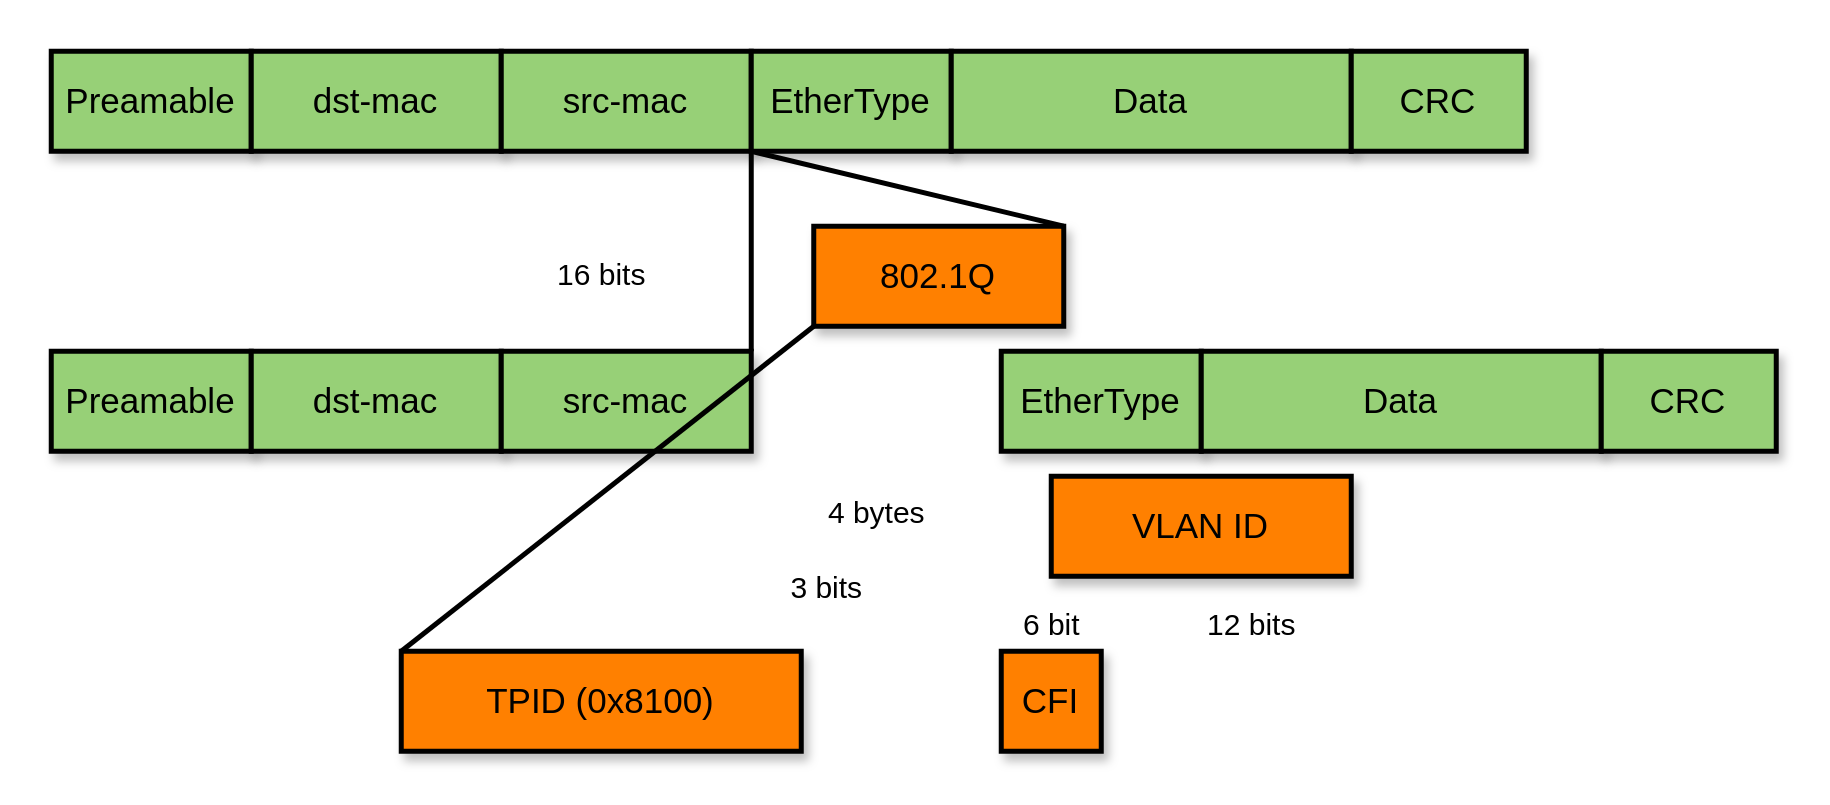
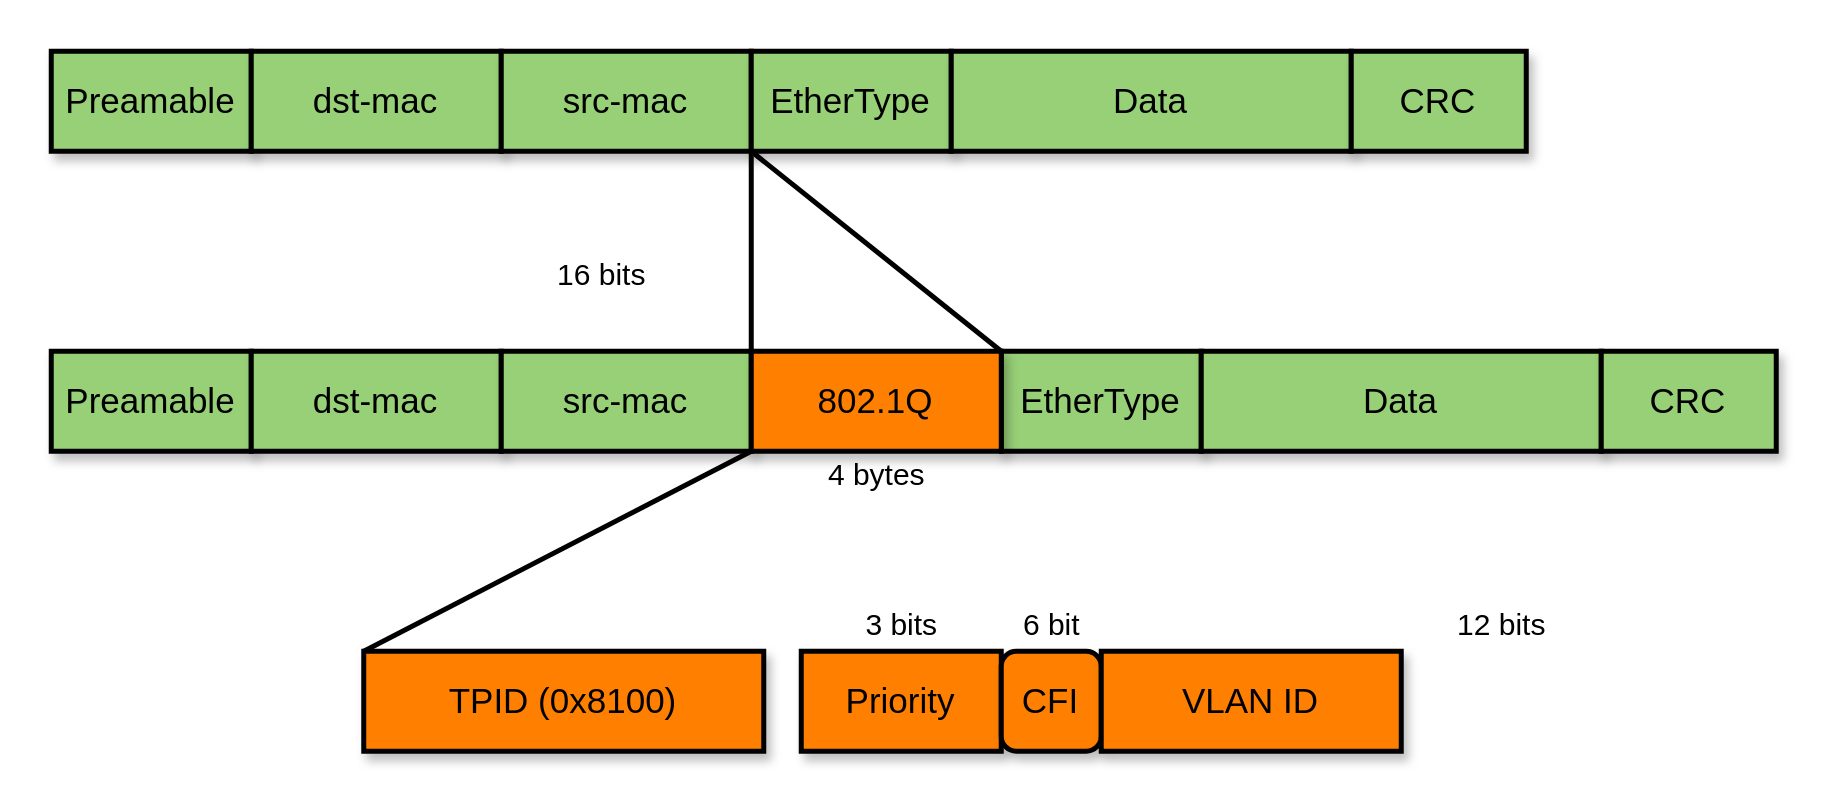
- <mxCell id="14" value="&lt;font style=&quot;font-size: 14px&quot;&gt;802.1Q&lt;/font&gt;" style="rounded=0;whiteSpace=wrap;html=1;fillColor=#FF8000;shadow=1;strokeWidth=2;" vertex="1" parent="1"><mxGeometry x="325" y="90" width="100" height="40" as="geometry" /></mxCell>
+ <mxCell id="14" value="&lt;font style=&quot;font-size: 14px&quot;&gt;802.1Q&lt;/font&gt;" style="rounded=0;whiteSpace=wrap;html=1;fillColor=#FF8000;shadow=1;strokeWidth=2;" vertex="1" parent="1"><mxGeometry x="300" y="140" width="100" height="40" as="geometry" /></mxCell>
- <mxCell id="24" value="4 bytes" style="text;html=1;align=center;verticalAlign=middle;resizable=0;points=[];autosize=1;" vertex="1" parent="1"><mxGeometry x="325" y="195" width="50" height="20" as="geometry" /></mxCell>
+ <mxCell id="24" value="4 bytes" style="text;html=1;align=center;verticalAlign=middle;resizable=0;points=[];autosize=1;" vertex="1" parent="1"><mxGeometry x="325" y="180" width="50" height="20" as="geometry" /></mxCell>
- <mxCell id="18" value="&lt;font style=&quot;font-size: 14px&quot;&gt;VLAN ID&lt;br&gt;&lt;/font&gt;" style="rounded=0;whiteSpace=wrap;html=1;fillColor=#FF8000;shadow=1;strokeWidth=2;" vertex="1" parent="1"><mxGeometry x="420" y="190" width="120" height="40" as="geometry" /></mxCell>
+ <mxCell id="18" value="&lt;font style=&quot;font-size: 14px&quot;&gt;VLAN ID&lt;br&gt;&lt;/font&gt;" style="rounded=0;whiteSpace=wrap;html=1;fillColor=#FF8000;shadow=1;strokeWidth=2;" vertex="1" parent="1"><mxGeometry x="440" y="260" width="120" height="40" as="geometry" /></mxCell>
- <mxCell id="20" value="3 bits" style="text;html=1;align=center;verticalAlign=middle;resizable=0;points=[];autosize=1;" vertex="1" parent="1"><mxGeometry x="310" y="225" width="40" height="20" as="geometry" /></mxCell>
+ <mxCell id="20" value="3 bits" style="text;html=1;align=center;verticalAlign=middle;resizable=0;points=[];autosize=1;" vertex="1" parent="1"><mxGeometry x="340" y="240" width="40" height="20" as="geometry" /></mxCell>
- <mxCell id="22" value="12 bits" style="text;html=1;align=center;verticalAlign=middle;resizable=0;points=[];autosize=1;" vertex="1" parent="1"><mxGeometry x="475" y="240" width="50" height="20" as="geometry" /></mxCell>
+ <mxCell id="22" value="12 bits" style="text;html=1;align=center;verticalAlign=middle;resizable=0;points=[];autosize=1;" vertex="1" parent="1"><mxGeometry x="575" y="240" width="50" height="20" as="geometry" /></mxCell>
- <mxCell id="15" value="&lt;font style=&quot;font-size: 14px&quot;&gt;TPID (0x8100)&lt;br&gt;&lt;/font&gt;" style="rounded=0;whiteSpace=wrap;html=1;fillColor=#FF8000;shadow=1;strokeWidth=2;" vertex="1" parent="1"><mxGeometry x="160" y="260" width="160" height="40" as="geometry" /></mxCell>
+ <mxCell id="15" value="&lt;font style=&quot;font-size: 14px&quot;&gt;TPID (0x8100)&lt;br&gt;&lt;/font&gt;" style="rounded=0;whiteSpace=wrap;html=1;fillColor=#FF8000;shadow=1;strokeWidth=2;" vertex="1" parent="1"><mxGeometry x="145" y="260" width="160" height="40" as="geometry" /></mxCell>
+ <mxCell id="16" value="&lt;font style=&quot;font-size: 14px&quot;&gt;Priority&lt;br&gt;&lt;/font&gt;" style="rounded=0;whiteSpace=wrap;html=1;fillColor=#FF8000;shadow=1;strokeWidth=2;" vertex="1" parent="1"><mxGeometry x="320" y="260" width="80" height="40" as="geometry" /></mxCell>
- <mxCell id="17" value="&lt;font style=&quot;font-size: 14px&quot;&gt;CFI&lt;br&gt;&lt;/font&gt;" style="rounded=0;whiteSpace=wrap;html=1;fillColor=#FF8000;shadow=1;strokeWidth=2;" vertex="1" parent="1"><mxGeometry x="400" y="260" width="40" height="40" as="geometry" /></mxCell>
+ <mxCell id="17" value="&lt;font style=&quot;font-size: 14px&quot;&gt;CFI&lt;br&gt;&lt;/font&gt;" style="whiteSpace=wrap;html=1;fillColor=#FF8000;shadow=1;strokeWidth=2;rounded=1;" vertex="1" parent="1"><mxGeometry x="400" y="260" width="40" height="40" as="geometry" /></mxCell>
